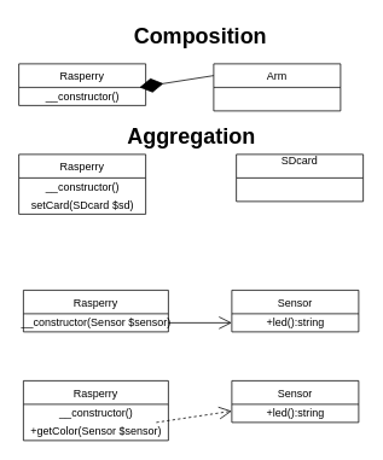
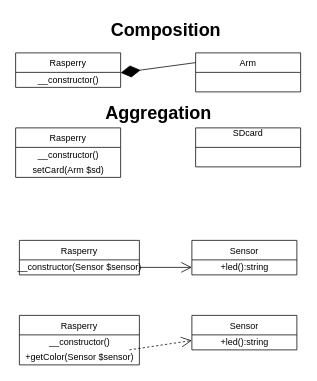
- <mxCell id="4" value="Arm" style="swimlane;fontStyle=0;childLayout=stackLayout;horizontal=1;startSize=26;fillColor=none;horizontalStack=0;resizeParent=1;resizeParentMax=0;resizeLast=0;collapsible=1;marginBottom=0;" vertex="1" parent="1"><mxGeometry x="235" y="70" width="140" height="52" as="geometry" /></mxCell>
+ <mxCell id="4" value="Arm" style="swimlane;fontStyle=0;childLayout=stackLayout;horizontal=1;startSize=26;fillColor=none;horizontalStack=0;resizeParent=1;resizeParentMax=0;resizeLast=0;collapsible=1;marginBottom=0;" vertex="1" parent="1"><mxGeometry x="260" y="70" width="140" height="52" as="geometry" /></mxCell>
- <mxCell id="9" value="setCard(SDcard $sd)" style="text;html=1;align=center;verticalAlign=middle;resizable=0;points=[];;autosize=1;" vertex="1" parent="7"><mxGeometry y="46" width="140" height="20" as="geometry" /></mxCell>
+ <mxCell id="9" value="setCard(Arm $sd)" style="text;html=1;align=center;verticalAlign=middle;resizable=0;points=[];;autosize=1;" vertex="1" parent="7"><mxGeometry y="46" width="140" height="20" as="geometry" /></mxCell>
